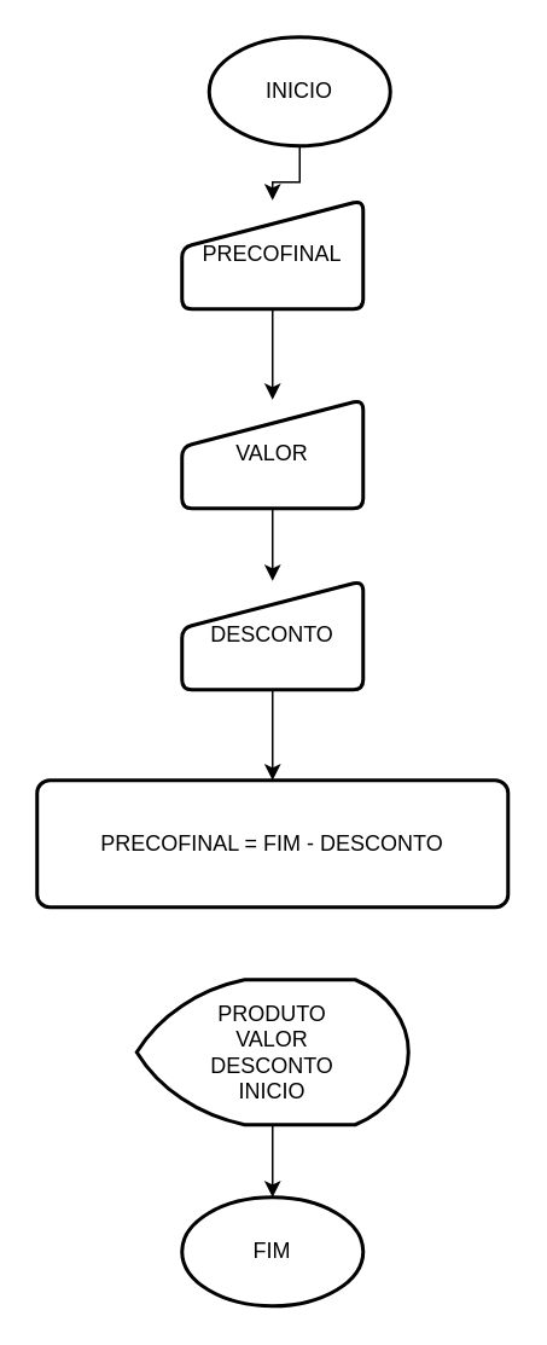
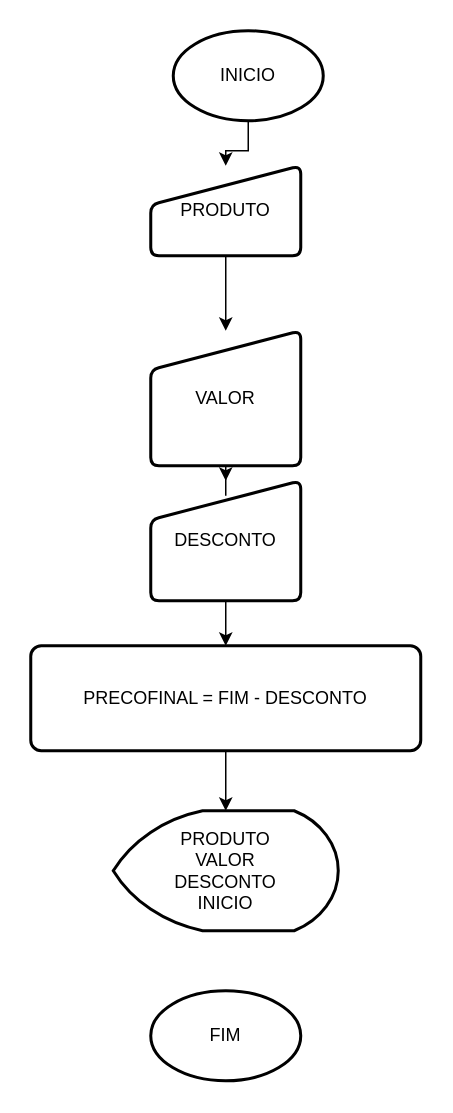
- <mxCell id="6" value="PRECOFINAL" style="html=1;strokeWidth=2;shape=manualInput;whiteSpace=wrap;rounded=1;size=26;arcSize=11;" vertex="1" parent="1"><mxGeometry x="100" y="110" width="100" height="60" as="geometry" /></mxCell>
+ <mxCell id="6" value="PRODUTO" style="html=1;strokeWidth=2;shape=manualInput;whiteSpace=wrap;rounded=1;size=26;arcSize=11;" vertex="1" parent="1"><mxGeometry x="100" y="110" width="100" height="60" as="geometry" /></mxCell>
- <mxCell id="8" value="VALOR" style="html=1;strokeWidth=2;shape=manualInput;whiteSpace=wrap;rounded=1;size=26;arcSize=11;" vertex="1" parent="1"><mxGeometry x="100" y="220" width="100" height="60" as="geometry" /></mxCell>
+ <mxCell id="8" value="VALOR" style="html=1;strokeWidth=2;shape=manualInput;whiteSpace=wrap;rounded=1;size=26;arcSize=11;" vertex="1" parent="1"><mxGeometry x="100" y="220" width="100" height="90" as="geometry" /></mxCell>
- <mxCell id="10" value="DESCONTO" style="html=1;strokeWidth=2;shape=manualInput;whiteSpace=wrap;rounded=1;size=26;arcSize=11;" vertex="1" parent="1"><mxGeometry x="100" y="320" width="100" height="60" as="geometry" /></mxCell>
+ <mxCell id="10" value="DESCONTO" style="html=1;strokeWidth=2;shape=manualInput;whiteSpace=wrap;rounded=1;size=26;arcSize=11;" vertex="1" parent="1"><mxGeometry x="100" y="320" width="100" height="80" as="geometry" /></mxCell>
+ <mxCell id="14" style="edgeStyle=orthogonalEdgeStyle;rounded=0;orthogonalLoop=1;jettySize=auto;html=1;exitX=0.5;exitY=1;exitDx=0;exitDy=0;entryX=0.5;entryY=0;entryDx=0;entryDy=0;entryPerimeter=0;" edge="1" parent="1" source="11" target="13"><mxGeometry relative="1" as="geometry" /></mxCell>
- <mxCell id="12" style="edgeStyle=orthogonalEdgeStyle;rounded=0;orthogonalLoop=1;jettySize=auto;html=1;exitX=0.5;exitY=1;exitDx=0;exitDy=0;exitPerimeter=0;" edge="1" parent="1" source="13" target="4"><mxGeometry relative="1" as="geometry" /></mxCell>
